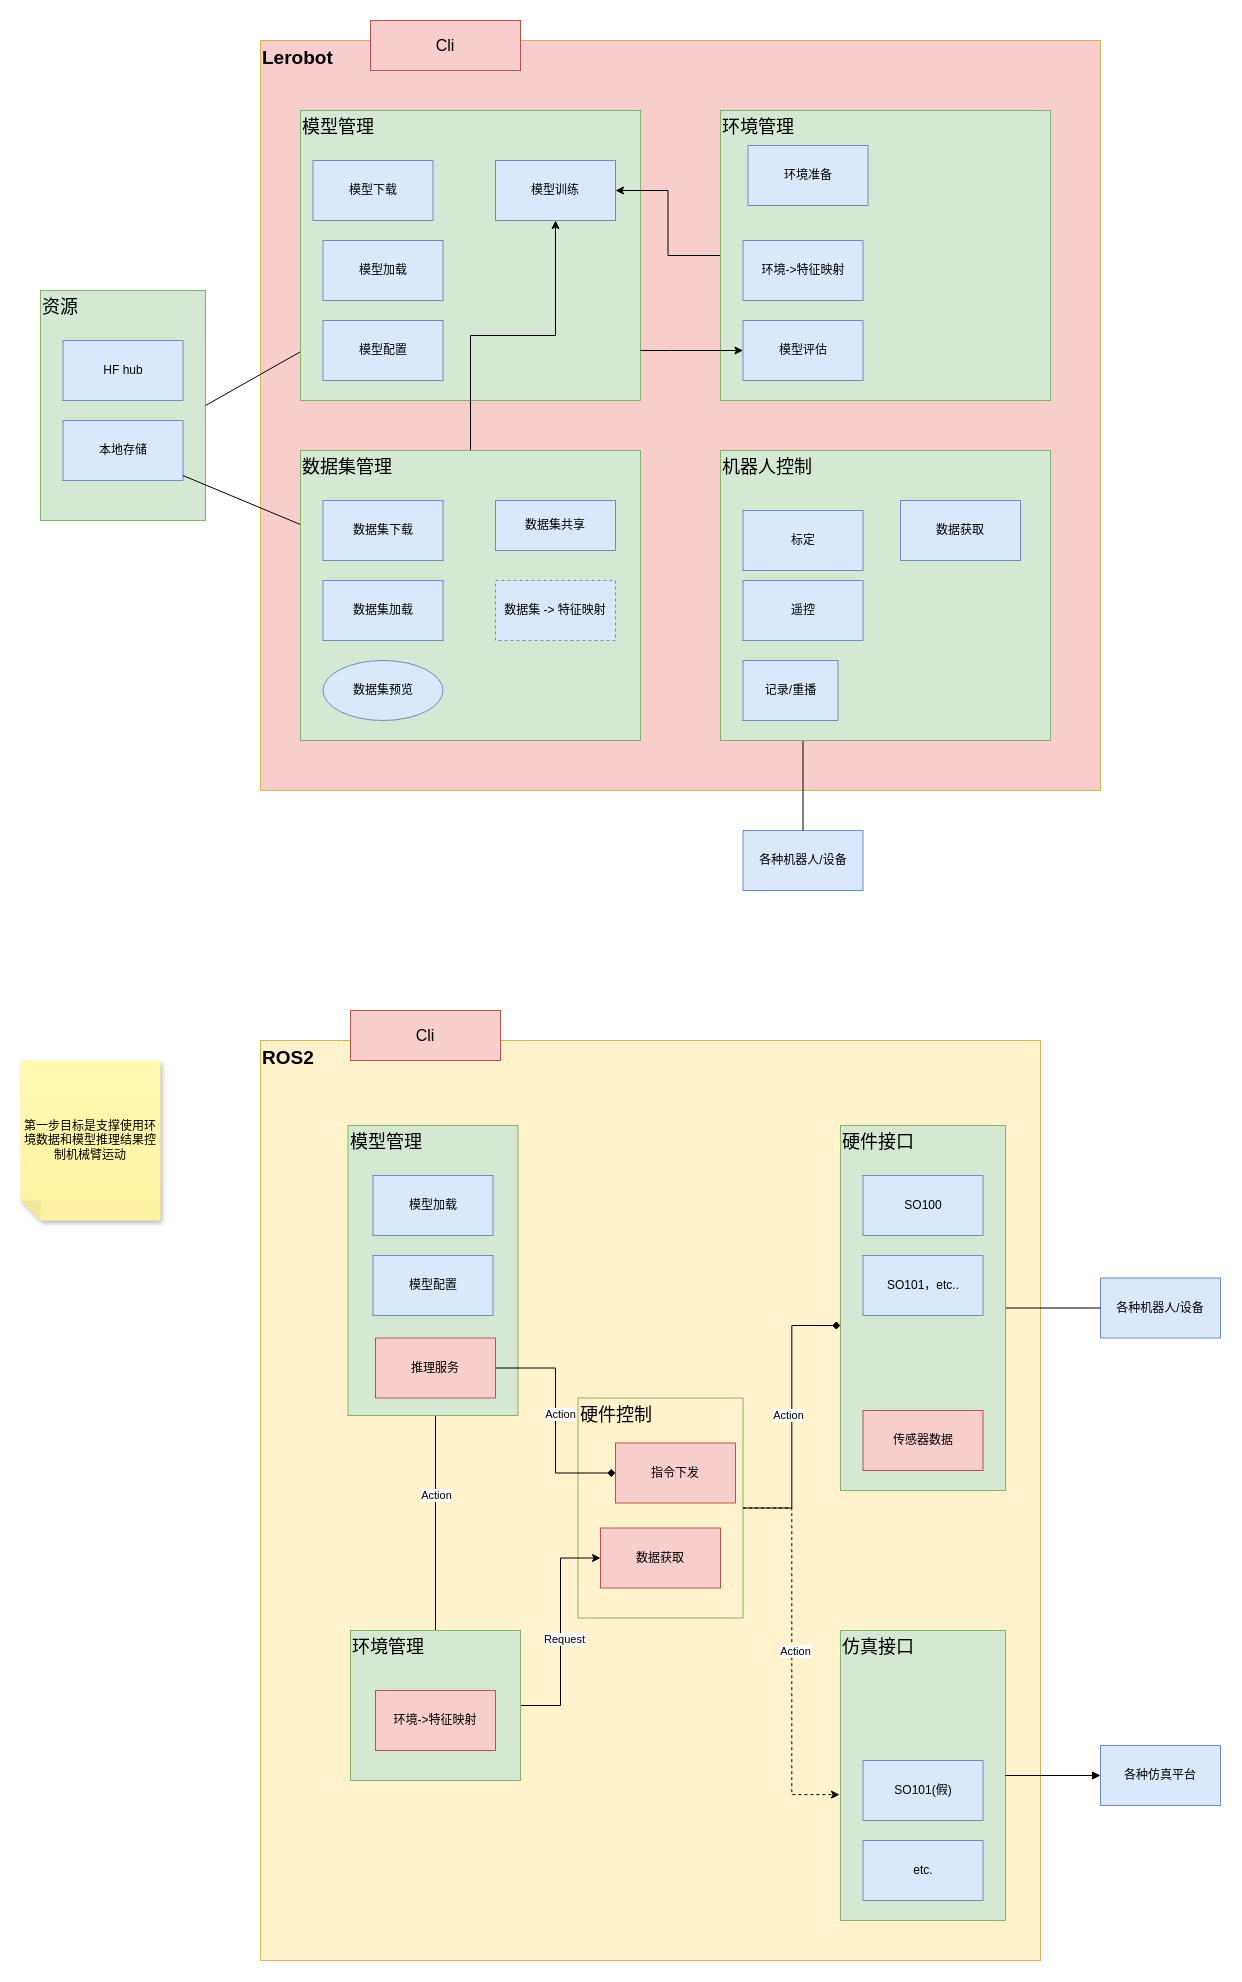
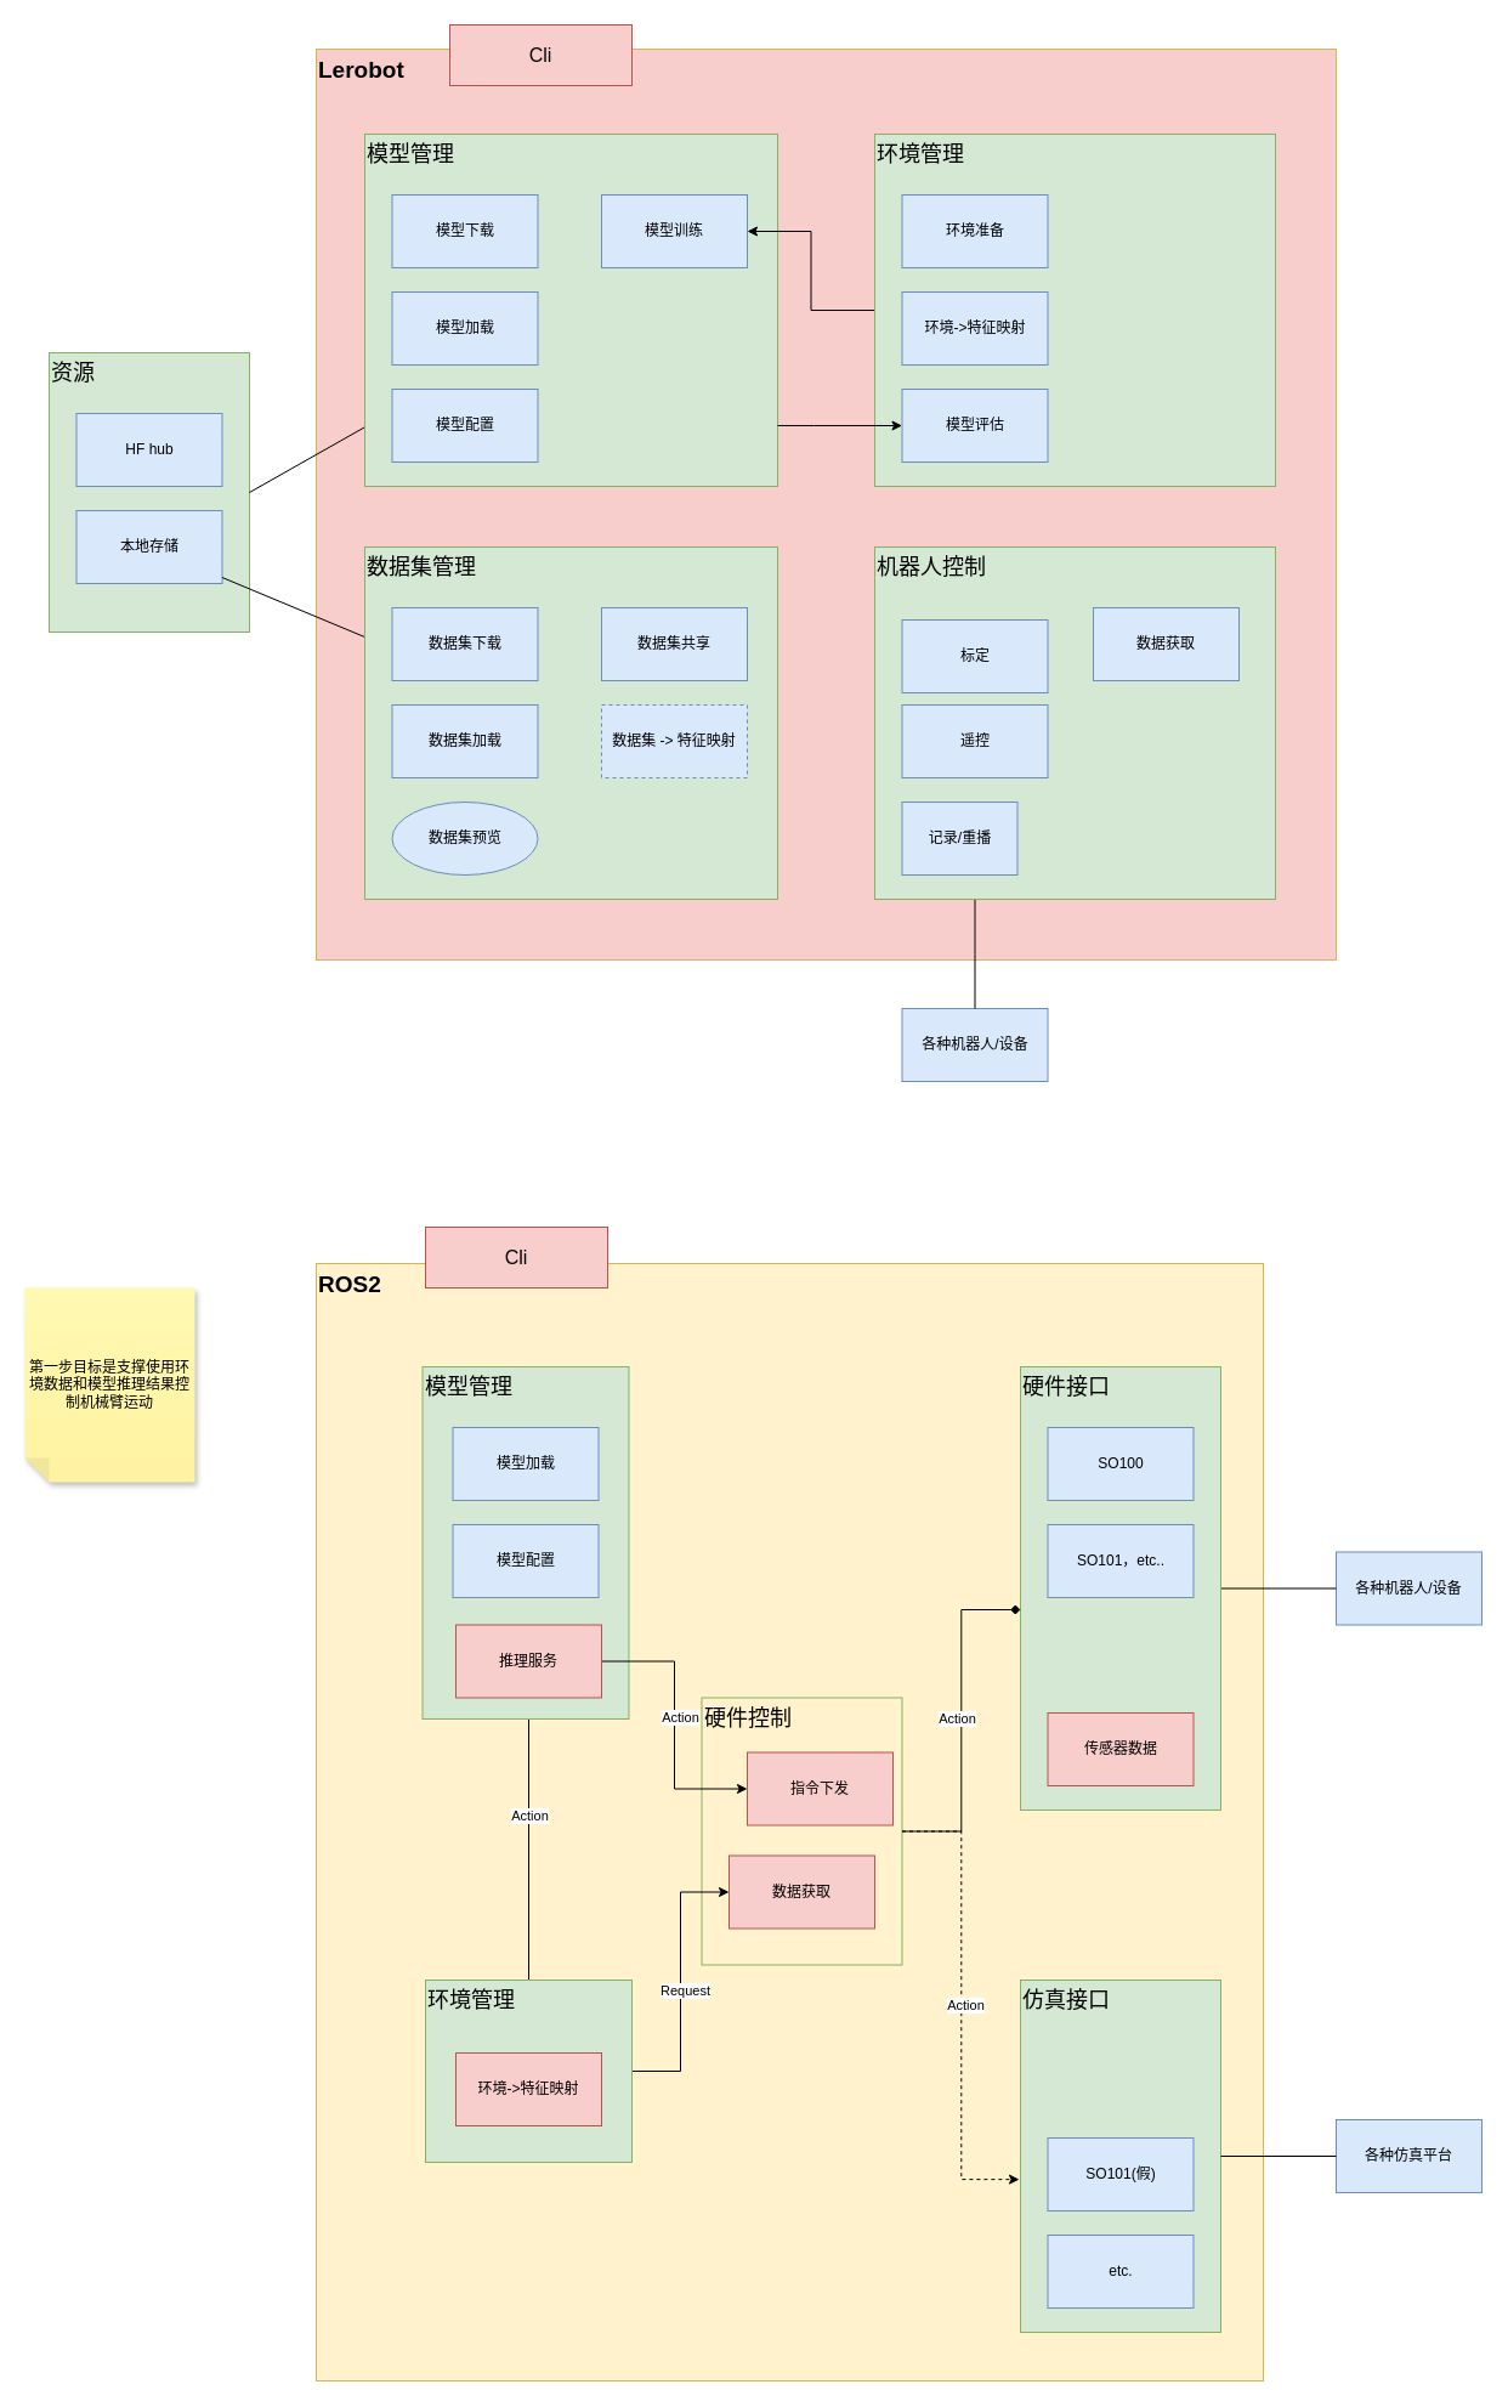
- <mxCell id="42" value="环境准备" style="rounded=0;whiteSpace=wrap;html=1;fillColor=#dae8fc;strokeColor=#6c8ebf;container=0;" vertex="1" parent="1"><mxGeometry x="747.5" y="145" width="120" height="60" as="geometry" /></mxCell>
+ <mxCell id="42" value="环境准备" style="rounded=0;whiteSpace=wrap;html=1;fillColor=#dae8fc;strokeColor=#6c8ebf;container=0;" vertex="1" parent="1"><mxGeometry x="742.5" y="160" width="120" height="60" as="geometry" /></mxCell>
- <mxCell id="21" value="模型下载" style="rounded=0;whiteSpace=wrap;html=1;fillColor=#dae8fc;strokeColor=#6c8ebf;container=0;" vertex="1" parent="1"><mxGeometry x="312.5" y="160" width="120" height="60" as="geometry" /></mxCell>
+ <mxCell id="21" value="模型下载" style="rounded=0;whiteSpace=wrap;html=1;fillColor=#dae8fc;strokeColor=#6c8ebf;container=0;" vertex="1" parent="1"><mxGeometry x="322.5" y="160" width="120" height="60" as="geometry" /></mxCell>
- <mxCell id="26" style="edgeStyle=orthogonalEdgeStyle;rounded=0;orthogonalLoop=1;jettySize=auto;html=1;entryX=0.5;entryY=1;entryDx=0;entryDy=0;" edge="1" parent="1" source="27" target="33"><mxGeometry relative="1" as="geometry" /></mxCell>
- <mxCell id="31" value="数据集共享" style="rounded=0;whiteSpace=wrap;html=1;fillColor=#dae8fc;strokeColor=#6c8ebf;container=0;" vertex="1" parent="1"><mxGeometry x="495" y="500" width="120" height="50" as="geometry" /></mxCell>
+ <mxCell id="31" value="数据集共享" style="rounded=0;whiteSpace=wrap;html=1;fillColor=#dae8fc;strokeColor=#6c8ebf;container=0;" vertex="1" parent="1"><mxGeometry x="495" y="500" width="120" height="60" as="geometry" /></mxCell>
- <mxCell id="64" style="edgeStyle=orthogonalEdgeStyle;rounded=0;orthogonalLoop=1;jettySize=auto;html=1;entryX=0;entryY=0.5;entryDx=0;entryDy=0;endArrow=diamond;" edge="1" parent="1" source="66" target="11"><mxGeometry relative="1" as="geometry" /></mxCell>
+ <mxCell id="64" style="edgeStyle=orthogonalEdgeStyle;rounded=0;orthogonalLoop=1;jettySize=auto;html=1;entryX=0;entryY=0.5;entryDx=0;entryDy=0;" edge="1" parent="1" source="66" target="11"><mxGeometry relative="1" as="geometry" /></mxCell>
- <mxCell id="25" style="rounded=0;orthogonalLoop=1;jettySize=auto;html=1;entryX=0;entryY=0.5;entryDx=0;entryDy=0;endArrow=block;startFill=0;" edge="1" parent="1" source="6" target="4"><mxGeometry relative="1" as="geometry" /></mxCell>
+ <mxCell id="25" style="rounded=0;orthogonalLoop=1;jettySize=auto;html=1;entryX=0;entryY=0.5;entryDx=0;entryDy=0;endArrow=none;startFill=0;" edge="1" parent="1" source="6" target="4"><mxGeometry relative="1" as="geometry" /></mxCell>
